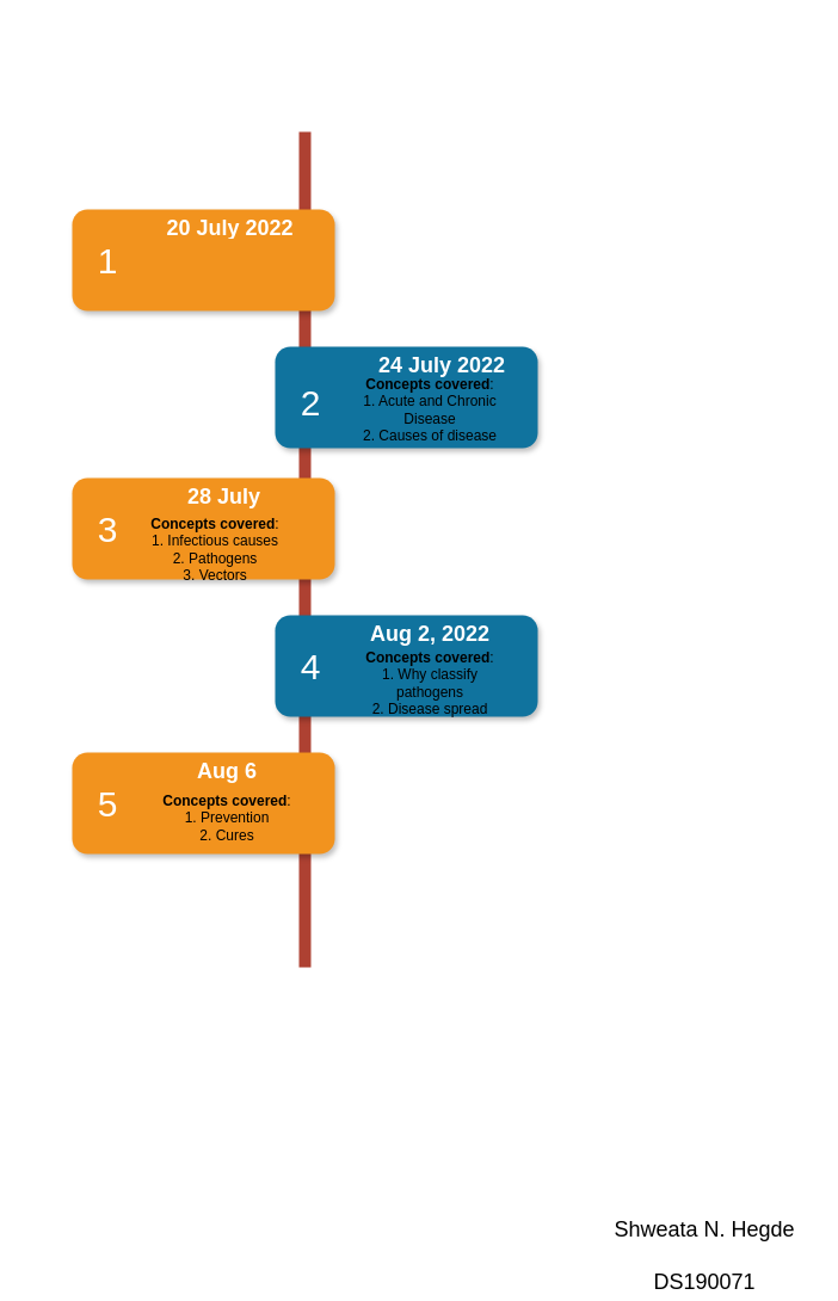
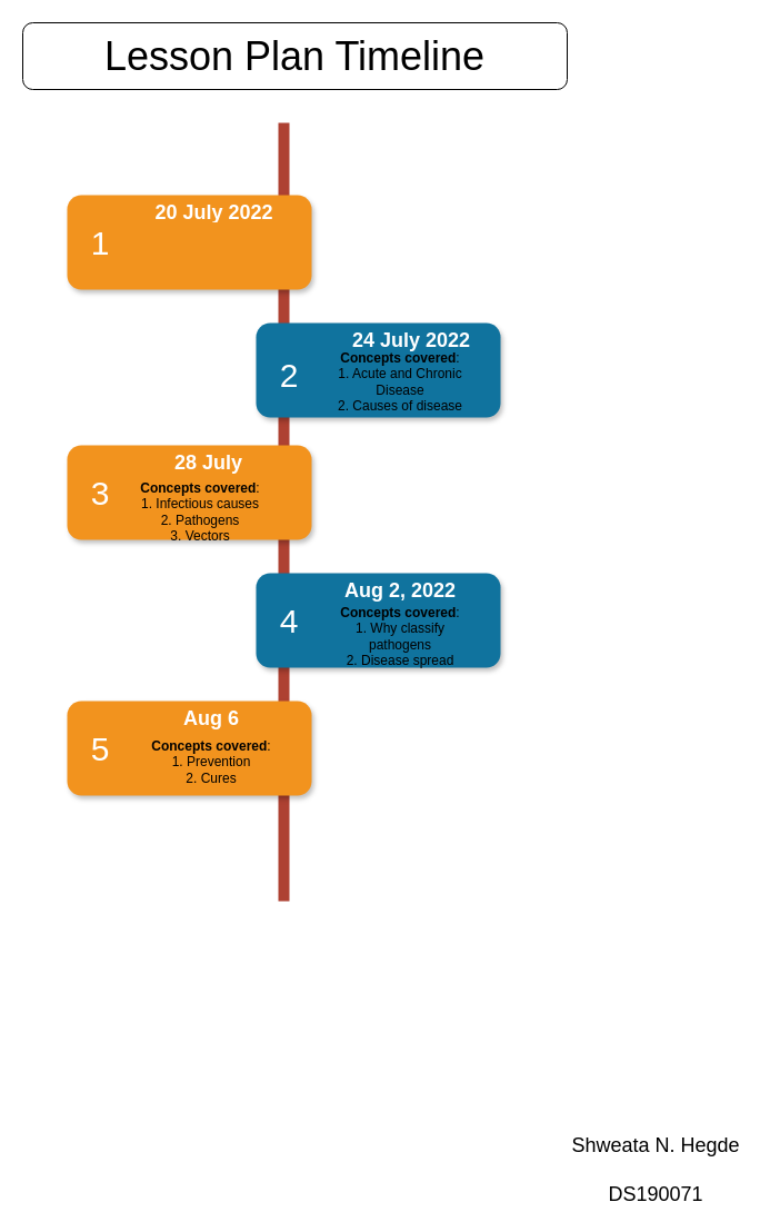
+ <mxCell id="24" value="&lt;font style=&quot;font-size: 36px;&quot;&gt;Lesson Plan Timeline&lt;/font&gt;" style="rounded=1;whiteSpace=wrap;html=1;" vertex="1" parent="1"><mxGeometry x="20" y="20" width="490" height="60" as="geometry" /></mxCell>
